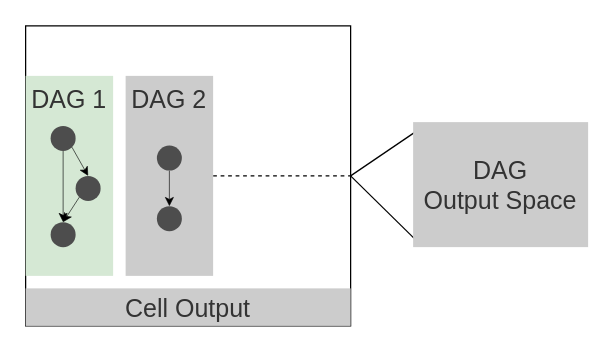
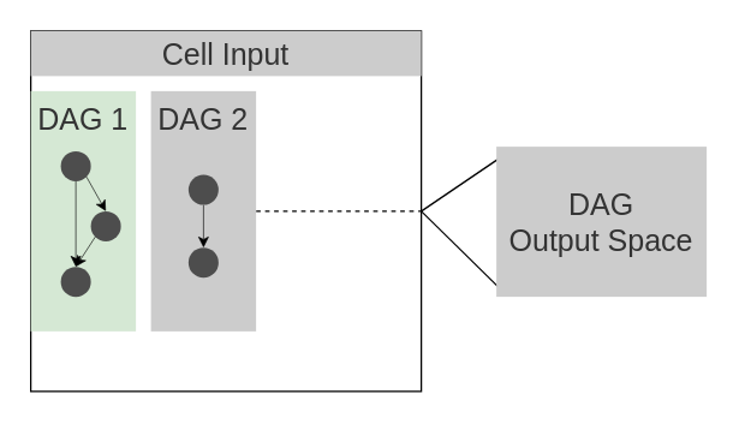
+ <mxCell id="15" value="&lt;font style=&quot;font-size: 20px;&quot;&gt;Cell Input&lt;/font&gt;" style="rounded=0;whiteSpace=wrap;html=1;fillColor=#CCCCCC;fontColor=#333333;strokeColor=none;" parent="1" vertex="1"><mxGeometry x="20" y="20" width="260" height="30" as="geometry" /></mxCell>
- <mxCell id="16" value="&lt;font style=&quot;font-size: 20px;&quot;&gt;Cell Output&lt;/font&gt;" style="rounded=0;whiteSpace=wrap;html=1;fillColor=#CCCCCC;fontColor=#333333;strokeColor=none;" parent="1" vertex="1"><mxGeometry x="20" y="230" width="260" height="30" as="geometry" /></mxCell>
